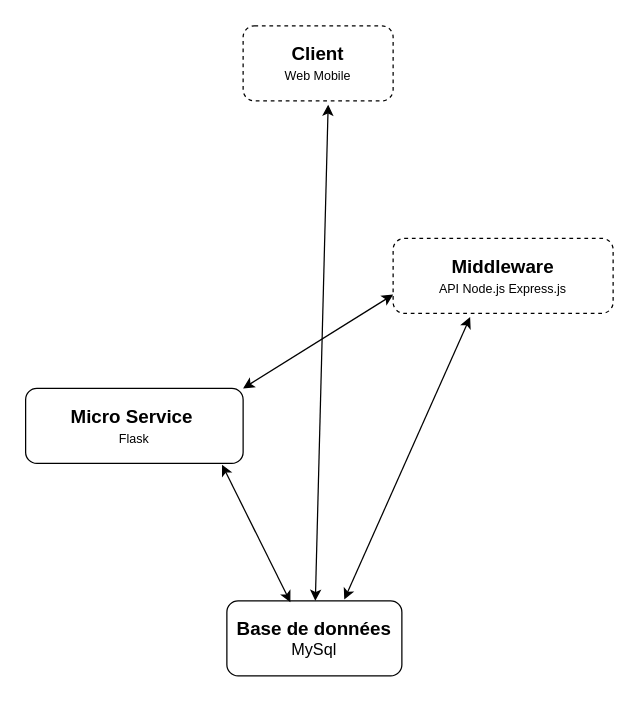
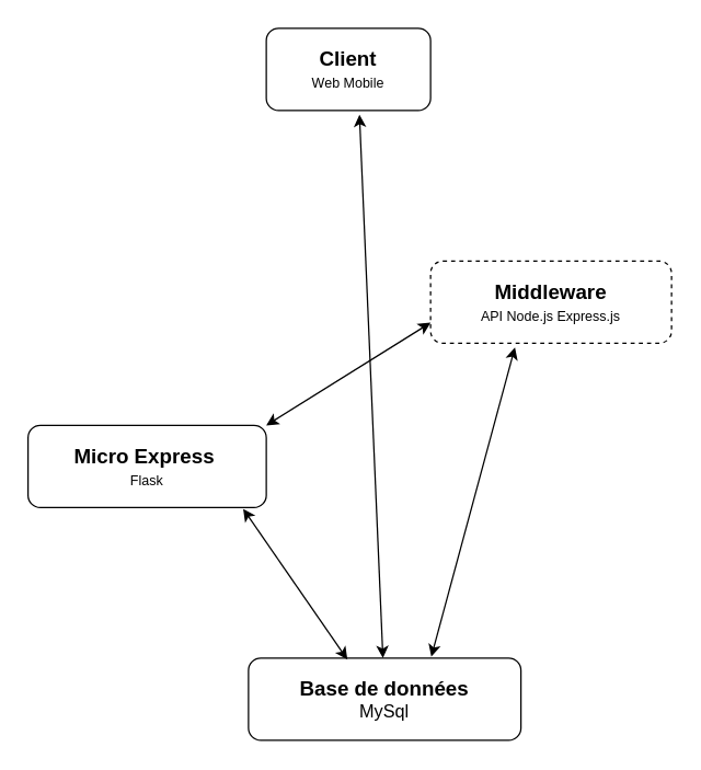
- <mxCell id="2" value="&lt;font style=&quot;font-size: 15px;&quot;&gt;&lt;b&gt;Client&lt;/b&gt;&lt;/font&gt;&lt;div&gt;&lt;font style=&quot;font-size: 10px;&quot;&gt;Web Mobile&lt;/font&gt;&lt;/div&gt;" style="rounded=1;whiteSpace=wrap;html=1;fontSize=13;dashed=1;" vertex="1" parent="1"><mxGeometry x="194" y="20" width="120" height="60" as="geometry" /></mxCell>
+ <mxCell id="2" value="&lt;font style=&quot;font-size: 15px;&quot;&gt;&lt;b&gt;Client&lt;/b&gt;&lt;/font&gt;&lt;div&gt;&lt;font style=&quot;font-size: 10px;&quot;&gt;Web Mobile&lt;/font&gt;&lt;/div&gt;" style="rounded=1;whiteSpace=wrap;html=1;fontSize=13;" vertex="1" parent="1"><mxGeometry x="194" y="20" width="120" height="60" as="geometry" /></mxCell>
- <mxCell id="4" value="&lt;font style=&quot;font-size: 15px;&quot;&gt;&lt;b&gt;Micro Service&lt;/b&gt;&lt;/font&gt;&amp;nbsp;&lt;div&gt;&lt;font style=&quot;font-size: 10px;&quot;&gt;Flask&lt;/font&gt;&lt;/div&gt;" style="rounded=1;whiteSpace=wrap;html=1;fontSize=13;" vertex="1" parent="1"><mxGeometry x="20" y="310" width="174" height="60" as="geometry" /></mxCell>
+ <mxCell id="4" value="&lt;font style=&quot;font-size: 15px;&quot;&gt;&lt;b&gt;Micro Express&lt;/b&gt;&lt;/font&gt;&amp;nbsp;&lt;div&gt;&lt;font style=&quot;font-size: 10px;&quot;&gt;Flask&lt;/font&gt;&lt;/div&gt;" style="rounded=1;whiteSpace=wrap;html=1;fontSize=13;" vertex="1" parent="1"><mxGeometry x="20" y="310" width="174" height="60" as="geometry" /></mxCell>
- <mxCell id="5" value="&lt;font style=&quot;font-size: 15px;&quot;&gt;&lt;b&gt;Base de données&lt;/b&gt;&lt;/font&gt;&lt;div&gt;MySql&lt;/div&gt;" style="rounded=1;whiteSpace=wrap;html=1;fontSize=13;" vertex="1" parent="1"><mxGeometry x="181" y="480" width="140" height="60" as="geometry" /></mxCell>
+ <mxCell id="5" value="&lt;font style=&quot;font-size: 15px;&quot;&gt;&lt;b&gt;Base de données&lt;/b&gt;&lt;/font&gt;&lt;div&gt;MySql&lt;/div&gt;" style="rounded=1;whiteSpace=wrap;html=1;fontSize=13;" vertex="1" parent="1"><mxGeometry x="181" y="480" width="199" height="60" as="geometry" /></mxCell>
